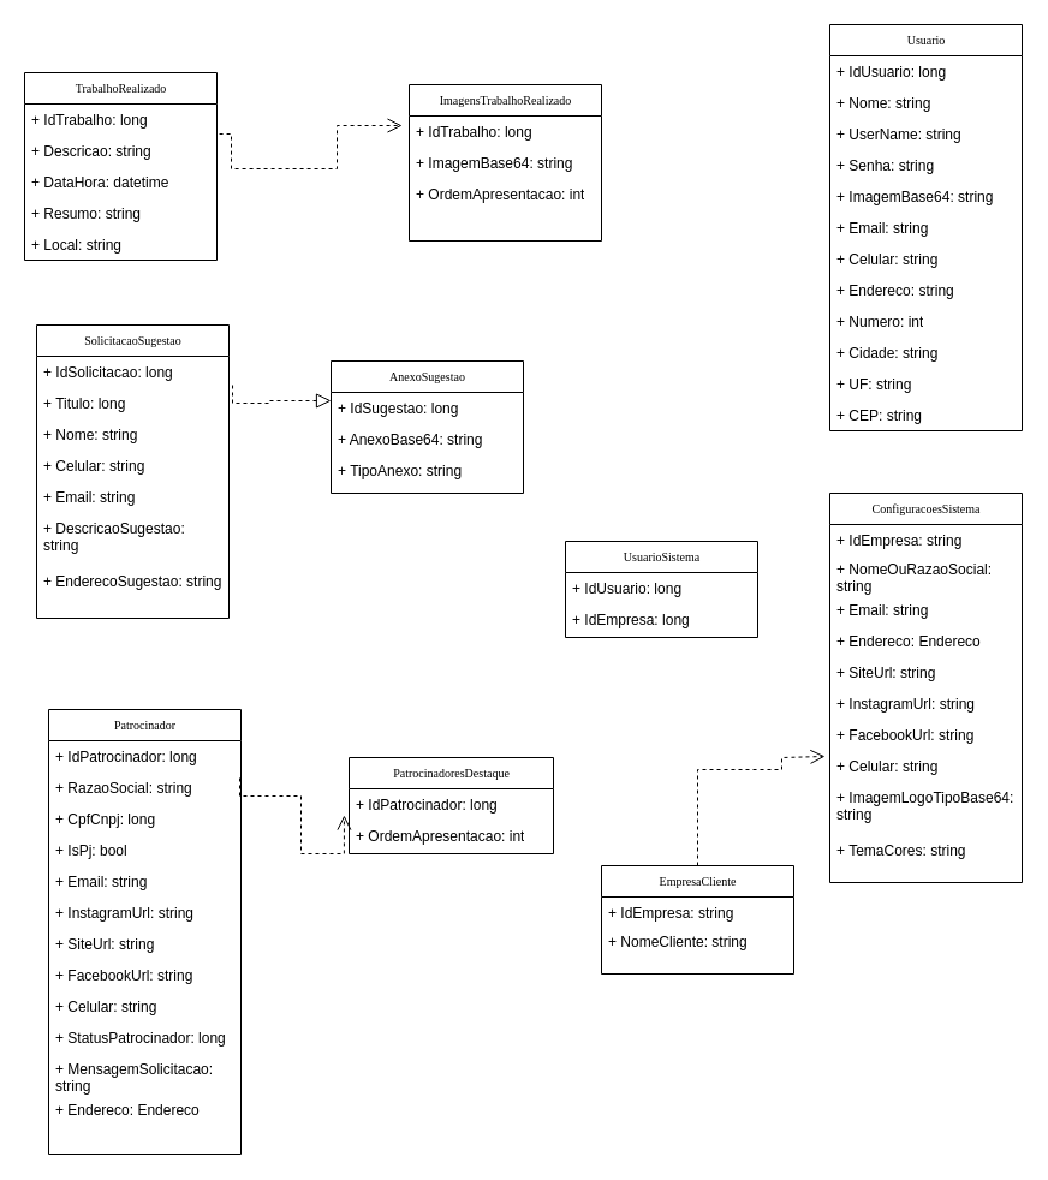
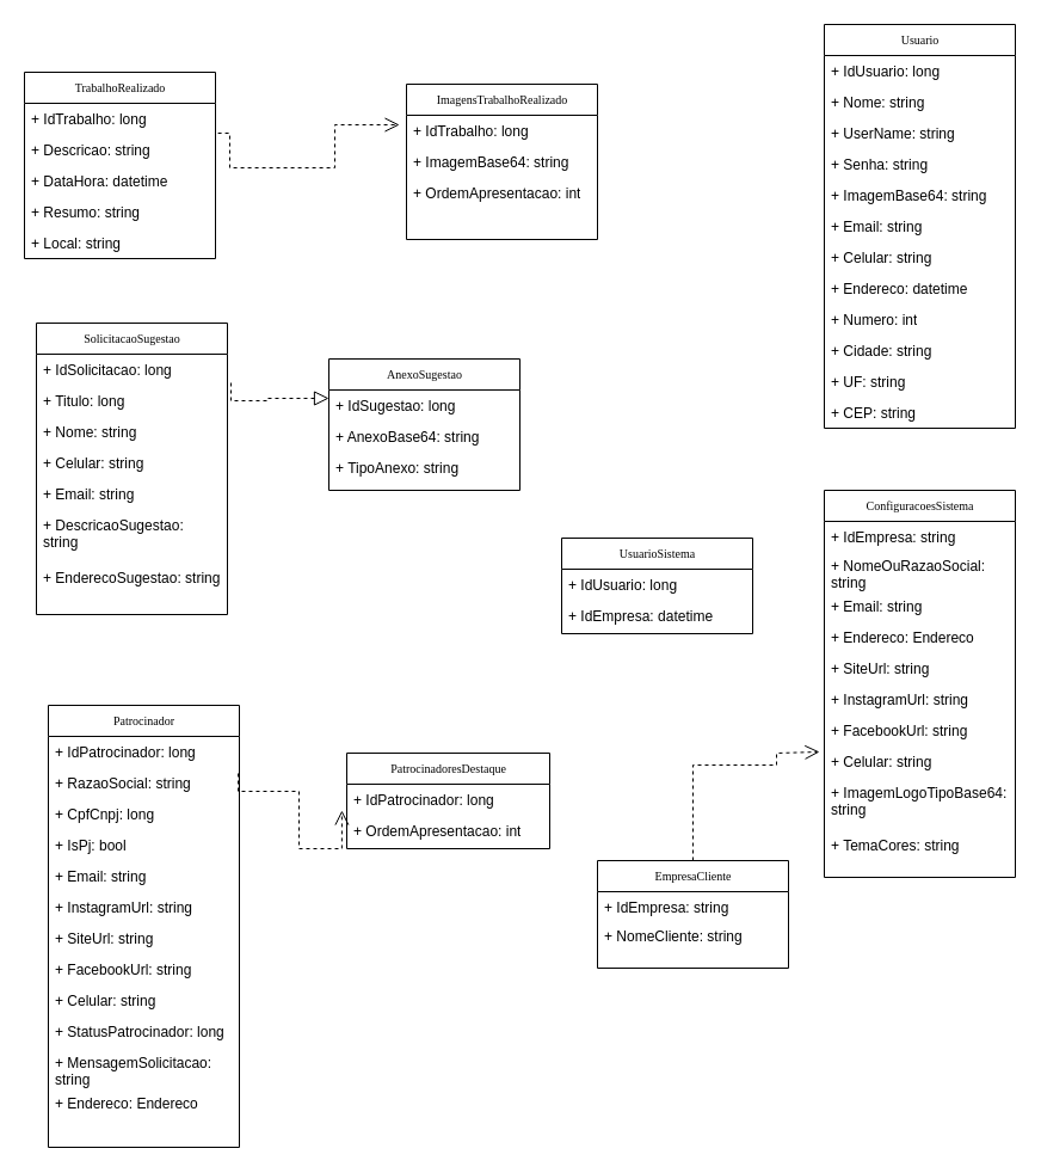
- <mxCell id="34" value="+ Endereco: string" style="text;html=1;strokeColor=none;fillColor=none;align=left;verticalAlign=top;spacingLeft=4;spacingRight=4;whiteSpace=wrap;overflow=hidden;rotatable=0;points=[[0,0.5],[1,0.5]];portConstraint=eastwest;" parent="26" vertex="1"><mxGeometry y="208" width="160" height="26" as="geometry" /></mxCell>
+ <mxCell id="34" value="+ Endereco: datetime" style="text;html=1;strokeColor=none;fillColor=none;align=left;verticalAlign=top;spacingLeft=4;spacingRight=4;whiteSpace=wrap;overflow=hidden;rotatable=0;points=[[0,0.5],[1,0.5]];portConstraint=eastwest;" parent="26" vertex="1"><mxGeometry y="208" width="160" height="26" as="geometry" /></mxCell>
- <mxCell id="73" value="+ IdEmpresa: long" style="text;html=1;strokeColor=none;fillColor=none;align=left;verticalAlign=top;spacingLeft=4;spacingRight=4;whiteSpace=wrap;overflow=hidden;rotatable=0;points=[[0,0.5],[1,0.5]];portConstraint=eastwest;" parent="71" vertex="1"><mxGeometry y="52" width="160" height="26" as="geometry" /></mxCell>
+ <mxCell id="73" value="+ IdEmpresa: datetime" style="text;html=1;strokeColor=none;fillColor=none;align=left;verticalAlign=top;spacingLeft=4;spacingRight=4;whiteSpace=wrap;overflow=hidden;rotatable=0;points=[[0,0.5],[1,0.5]];portConstraint=eastwest;" parent="71" vertex="1"><mxGeometry y="52" width="160" height="26" as="geometry" /></mxCell>
